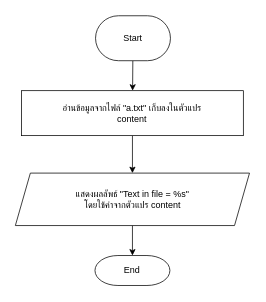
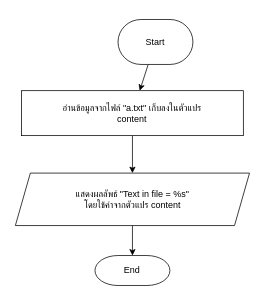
- <mxCell id="3" value="Start" style="strokeWidth=1;html=1;shape=mxgraph.flowchart.terminator;whiteSpace=wrap;" parent="1" vertex="1"><mxGeometry x="127" y="20" width="100" height="60" as="geometry" /></mxCell>
+ <mxCell id="3" value="Start" style="strokeWidth=1;html=1;shape=mxgraph.flowchart.terminator;whiteSpace=wrap;" parent="1" vertex="1"><mxGeometry x="157" y="25" width="100" height="60" as="geometry" /></mxCell>
